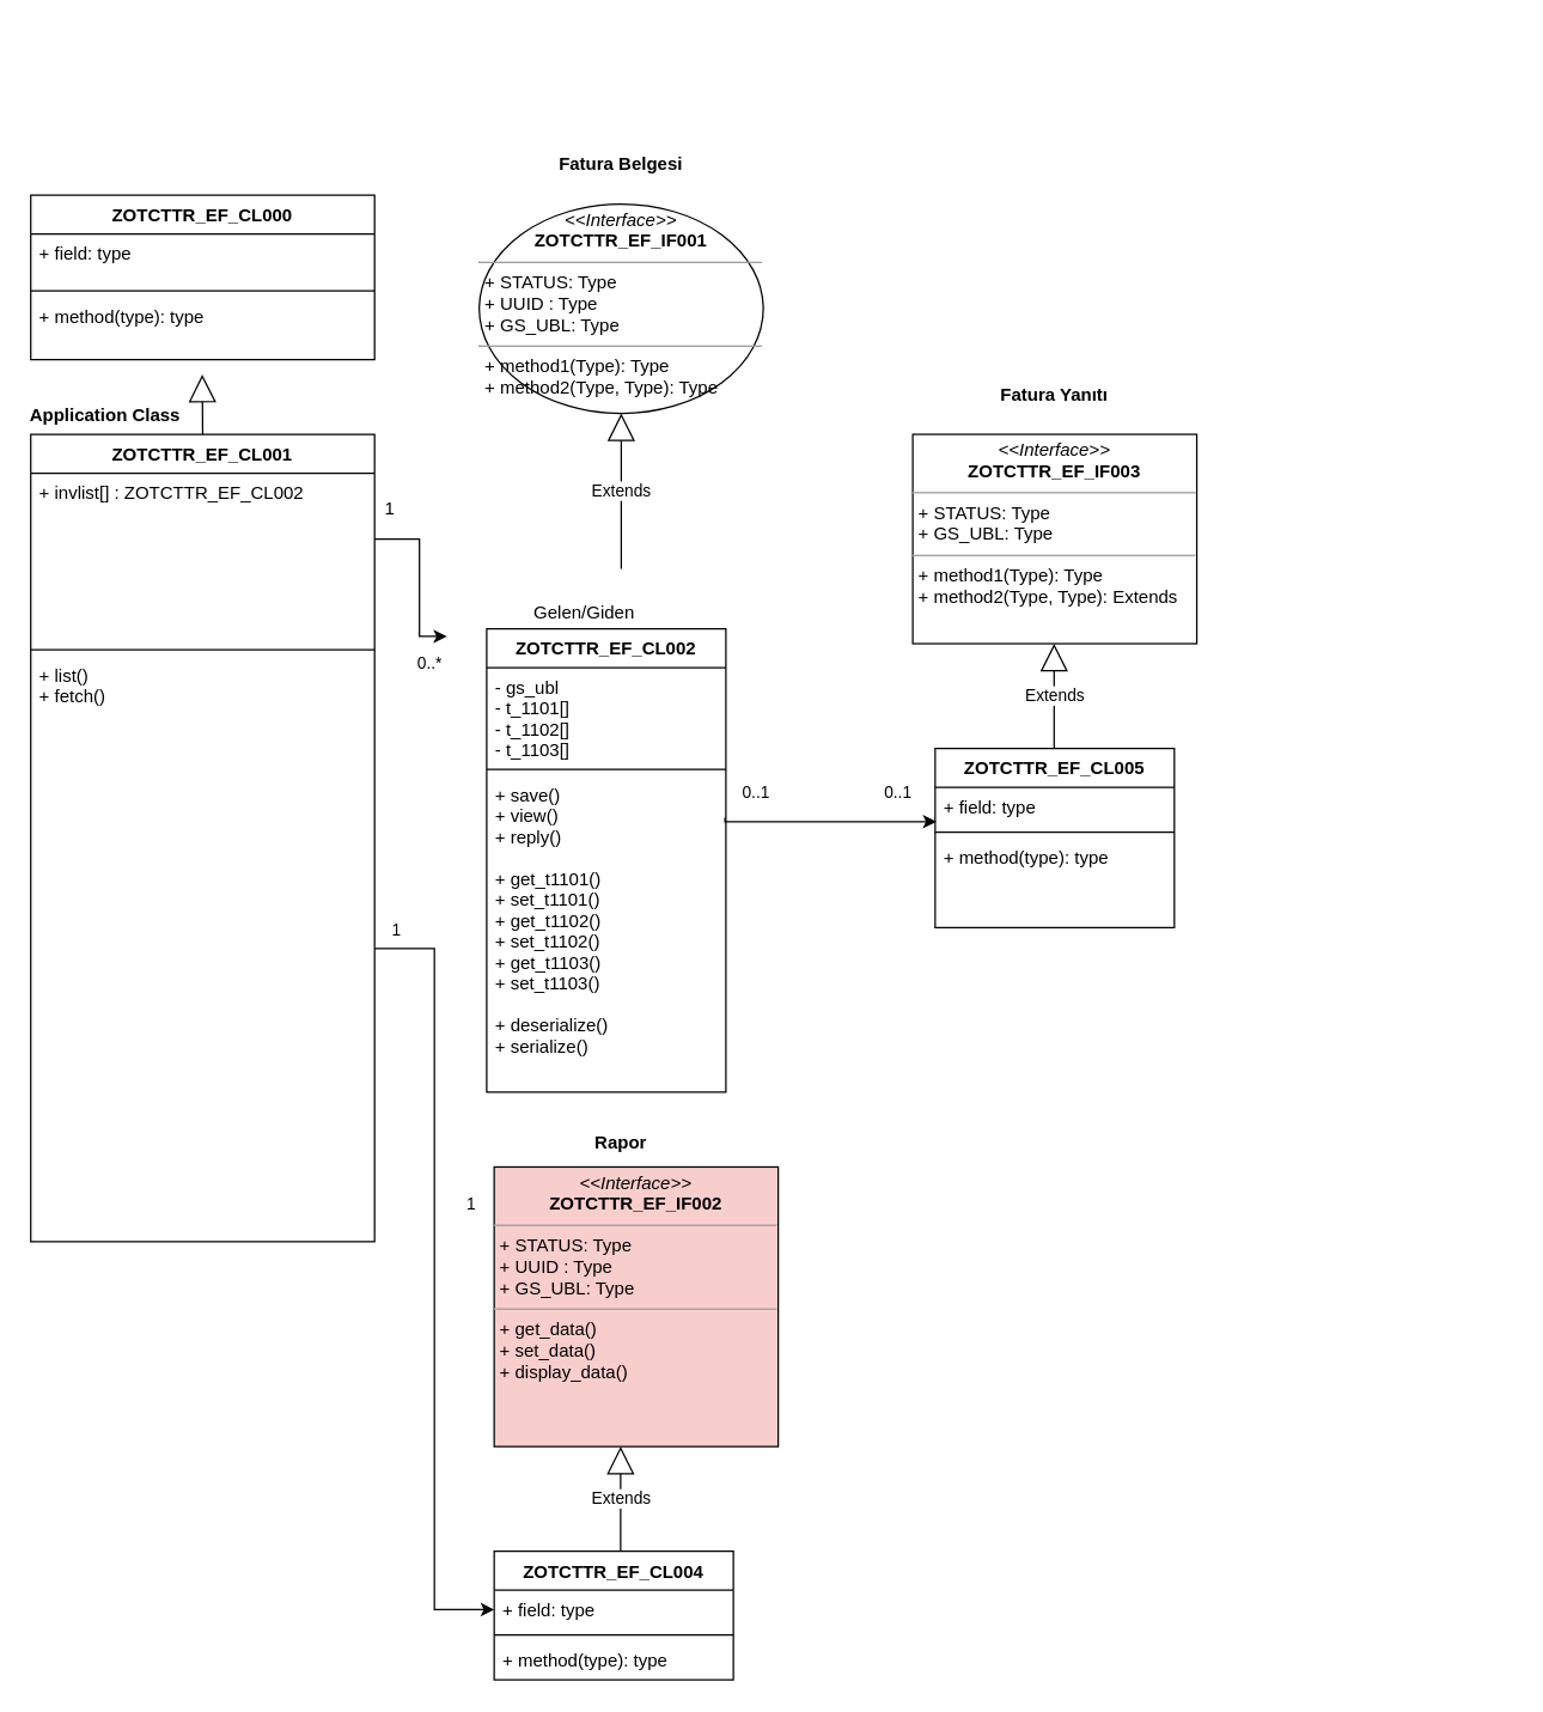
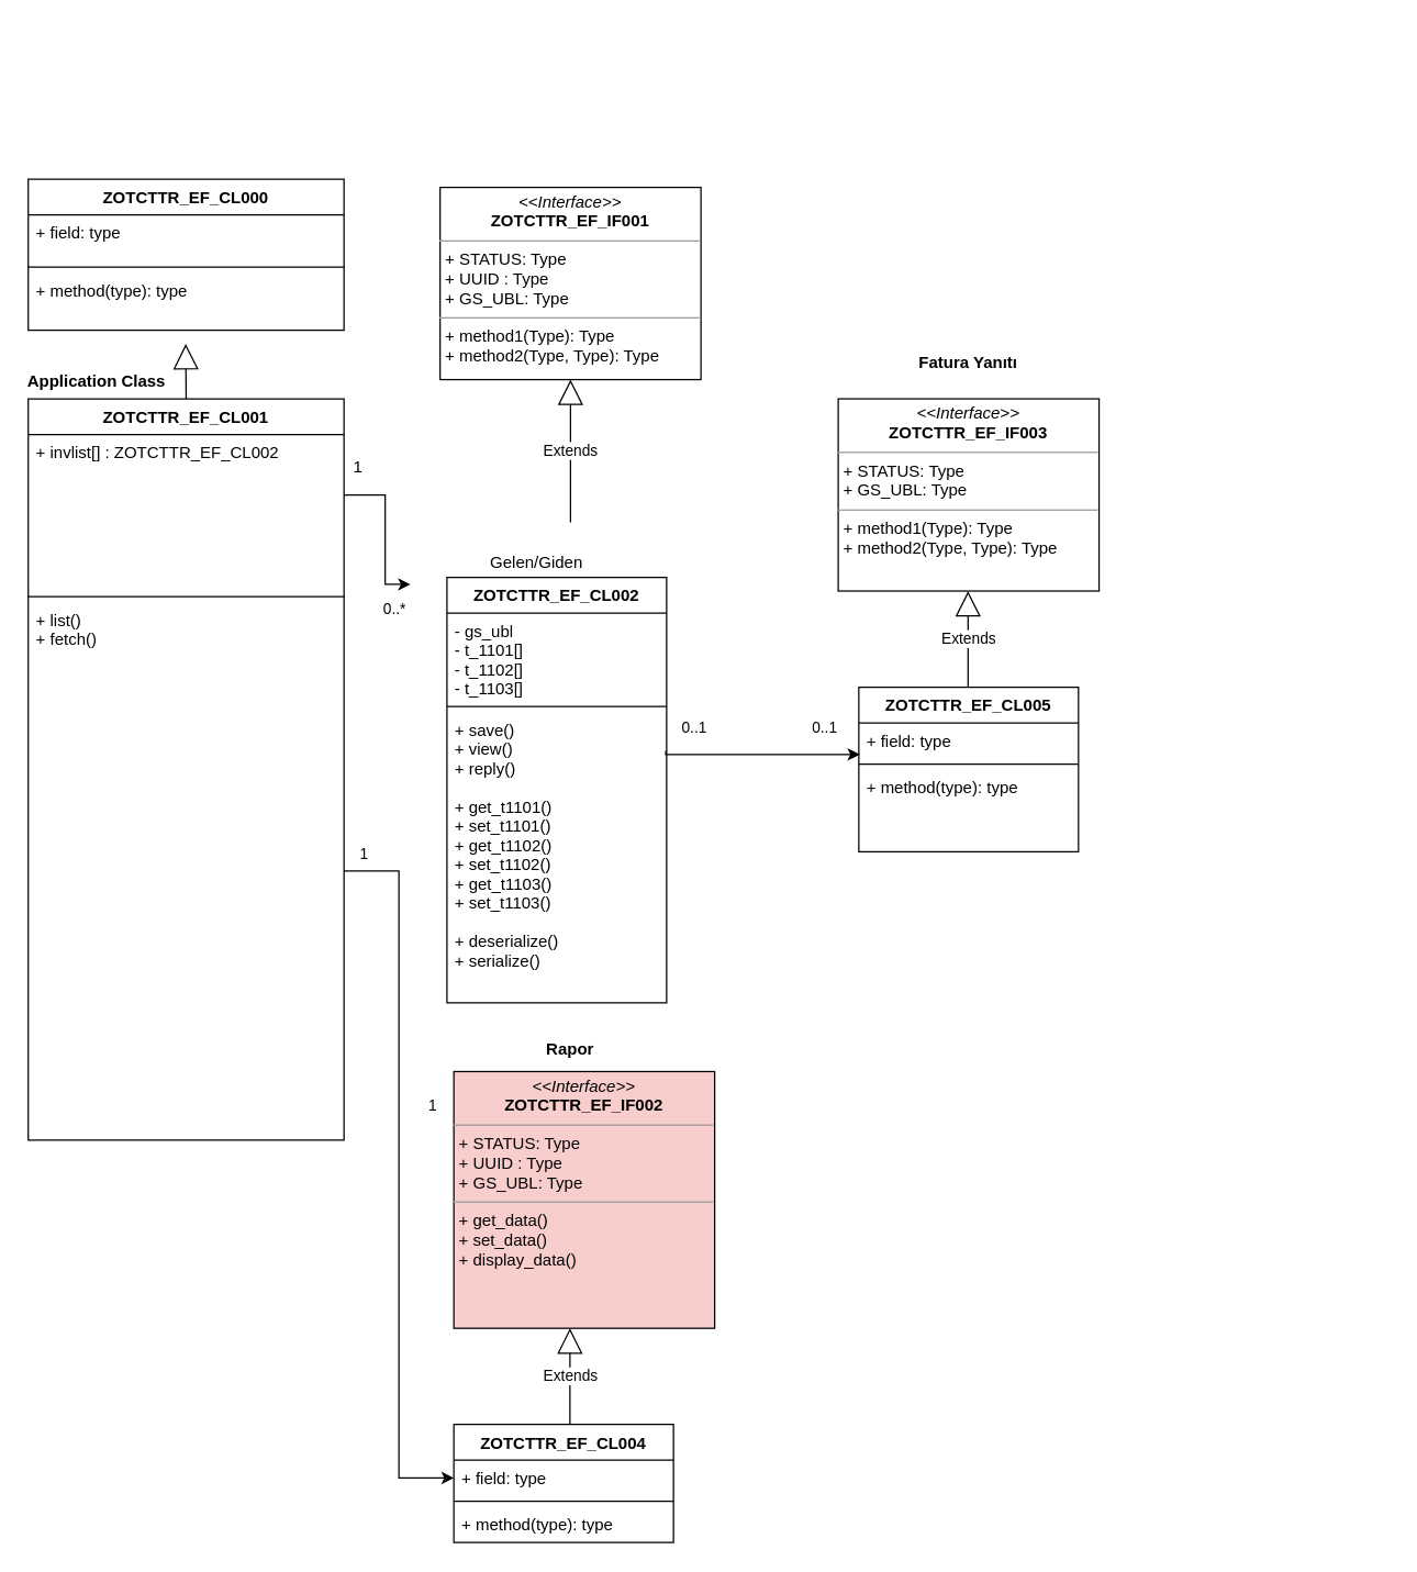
- <mxCell id="8" value="Fatura Belgesi" style="text;align=center;fontStyle=1;verticalAlign=middle;spacingLeft=3;spacingRight=3;strokeColor=none;rotatable=0;points=[[0,0.5],[1,0.5]];portConstraint=eastwest;" parent="1" vertex="1"><mxGeometry x="375" y="96" width="80" height="26" as="geometry" /></mxCell>
- <mxCell id="6" value="&lt;p style=&quot;margin: 0px ; margin-top: 4px ; text-align: center&quot;&gt;&lt;i&gt;&amp;lt;&amp;lt;Interface&amp;gt;&amp;gt;&lt;/i&gt;&lt;br&gt;&lt;b&gt;ZOTCTTR_EF_IF001&lt;/b&gt;&lt;/p&gt;&lt;hr size=&quot;1&quot;&gt;&lt;p style=&quot;margin: 0px ; margin-left: 4px&quot;&gt;+ STATUS: Type&lt;/p&gt;&lt;p style=&quot;margin: 0px ; margin-left: 4px&quot;&gt;+ UUID : Type&lt;br&gt;+ GS_UBL: Type&lt;/p&gt;&lt;hr size=&quot;1&quot;&gt;&lt;p style=&quot;margin: 0px ; margin-left: 4px&quot;&gt;+ method1(Type): Type&lt;br&gt;+ method2(Type, Type): Type&lt;/p&gt;" style="ellipse;verticalAlign=top;align=left;overflow=fill;fontSize=12;fontFamily=Helvetica;html=1;" parent="1" vertex="1"><mxGeometry x="320" y="136" width="190" height="140" as="geometry" /></mxCell>
+ <mxCell id="6" value="&lt;p style=&quot;margin: 0px ; margin-top: 4px ; text-align: center&quot;&gt;&lt;i&gt;&amp;lt;&amp;lt;Interface&amp;gt;&amp;gt;&lt;/i&gt;&lt;br&gt;&lt;b&gt;ZOTCTTR_EF_IF001&lt;/b&gt;&lt;/p&gt;&lt;hr size=&quot;1&quot;&gt;&lt;p style=&quot;margin: 0px ; margin-left: 4px&quot;&gt;+ STATUS: Type&lt;/p&gt;&lt;p style=&quot;margin: 0px ; margin-left: 4px&quot;&gt;+ UUID : Type&lt;br&gt;+ GS_UBL: Type&lt;/p&gt;&lt;hr size=&quot;1&quot;&gt;&lt;p style=&quot;margin: 0px ; margin-left: 4px&quot;&gt;+ method1(Type): Type&lt;br&gt;+ method2(Type, Type): Type&lt;/p&gt;" style="verticalAlign=top;align=left;overflow=fill;fontSize=12;fontFamily=Helvetica;html=1;" parent="1" vertex="1"><mxGeometry x="320" y="136" width="190" height="140" as="geometry" /></mxCell>
- <mxCell id="7" value="&lt;p style=&quot;margin: 0px ; margin-top: 4px ; text-align: center&quot;&gt;&lt;i&gt;&amp;lt;&amp;lt;Interface&amp;gt;&amp;gt;&lt;/i&gt;&lt;br&gt;&lt;b&gt;ZOTCTTR_EF_IF003&lt;/b&gt;&lt;/p&gt;&lt;hr size=&quot;1&quot;&gt;&lt;p style=&quot;margin: 0px ; margin-left: 4px&quot;&gt;+ STATUS: Type&lt;br&gt;+ GS_UBL: Type&lt;/p&gt;&lt;hr size=&quot;1&quot;&gt;&lt;p style=&quot;margin: 0px ; margin-left: 4px&quot;&gt;+ method1(Type): Type&lt;br&gt;+ method2(Type, Type): Extends&lt;/p&gt;" style="verticalAlign=top;align=left;overflow=fill;fontSize=12;fontFamily=Helvetica;html=1;" parent="1" vertex="1"><mxGeometry x="610" y="290" width="190" height="140" as="geometry" /></mxCell>
+ <mxCell id="7" value="&lt;p style=&quot;margin: 0px ; margin-top: 4px ; text-align: center&quot;&gt;&lt;i&gt;&amp;lt;&amp;lt;Interface&amp;gt;&amp;gt;&lt;/i&gt;&lt;br&gt;&lt;b&gt;ZOTCTTR_EF_IF003&lt;/b&gt;&lt;/p&gt;&lt;hr size=&quot;1&quot;&gt;&lt;p style=&quot;margin: 0px ; margin-left: 4px&quot;&gt;+ STATUS: Type&lt;br&gt;+ GS_UBL: Type&lt;/p&gt;&lt;hr size=&quot;1&quot;&gt;&lt;p style=&quot;margin: 0px ; margin-left: 4px&quot;&gt;+ method1(Type): Type&lt;br&gt;+ method2(Type, Type): Type&lt;/p&gt;" style="verticalAlign=top;align=left;overflow=fill;fontSize=12;fontFamily=Helvetica;html=1;" parent="1" vertex="1"><mxGeometry x="610" y="290" width="190" height="140" as="geometry" /></mxCell>
